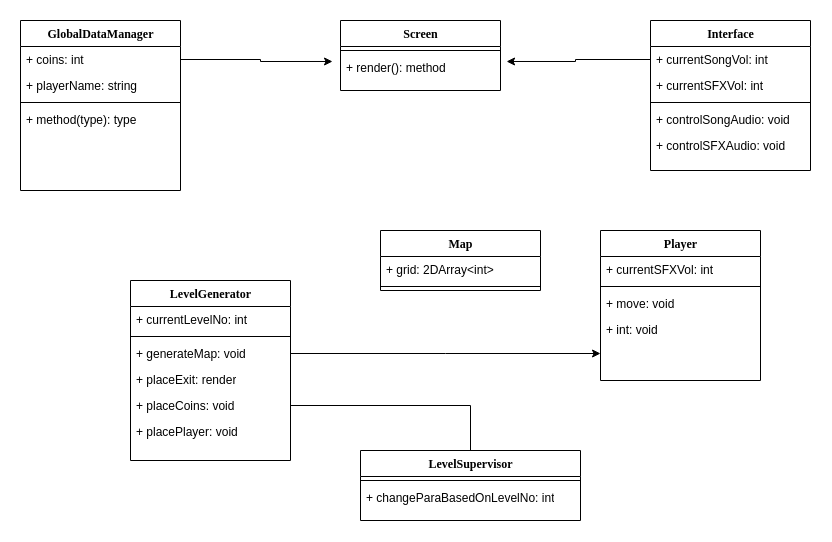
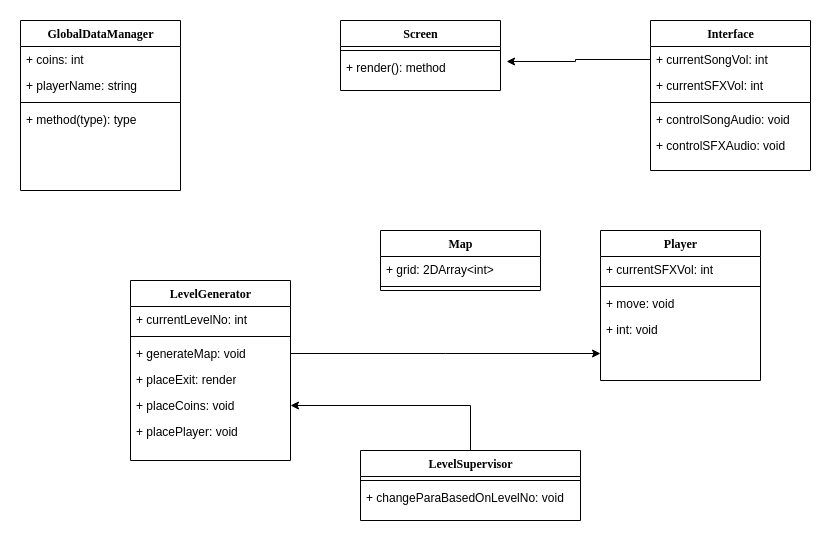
- <mxCell id="36" style="edgeStyle=orthogonalEdgeStyle;rounded=0;orthogonalLoop=1;jettySize=auto;html=1;exitX=1;exitY=0.5;exitDx=0;exitDy=0;entryX=-0.05;entryY=0.269;entryDx=0;entryDy=0;entryPerimeter=0;" edge="1" parent="1" source="6" target="4"><mxGeometry relative="1" as="geometry" /></mxCell>
- <mxCell id="32" style="edgeStyle=orthogonalEdgeStyle;rounded=0;orthogonalLoop=1;jettySize=auto;html=1;exitX=0.5;exitY=0;exitDx=0;exitDy=0;entryX=1;entryY=0.5;entryDx=0;entryDy=0;endArrow=none;" edge="1" parent="1" source="33" target="22"><mxGeometry relative="1" as="geometry" /></mxCell>
+ <mxCell id="32" style="edgeStyle=orthogonalEdgeStyle;rounded=0;orthogonalLoop=1;jettySize=auto;html=1;exitX=0.5;exitY=0;exitDx=0;exitDy=0;entryX=1;entryY=0.5;entryDx=0;entryDy=0;" edge="1" parent="1" source="33" target="22"><mxGeometry relative="1" as="geometry" /></mxCell>
- <mxCell id="35" value="+ changeParaBasedOnLevelNo: int" style="text;html=1;strokeColor=none;fillColor=none;align=left;verticalAlign=top;spacingLeft=4;spacingRight=4;whiteSpace=wrap;overflow=hidden;rotatable=0;points=[[0,0.5],[1,0.5]];portConstraint=eastwest;" parent="33" vertex="1"><mxGeometry y="34" width="220" height="26" as="geometry" /></mxCell>
+ <mxCell id="35" value="+ changeParaBasedOnLevelNo: void" style="text;html=1;strokeColor=none;fillColor=none;align=left;verticalAlign=top;spacingLeft=4;spacingRight=4;whiteSpace=wrap;overflow=hidden;rotatable=0;points=[[0,0.5],[1,0.5]];portConstraint=eastwest;" parent="33" vertex="1"><mxGeometry y="34" width="220" height="26" as="geometry" /></mxCell>
